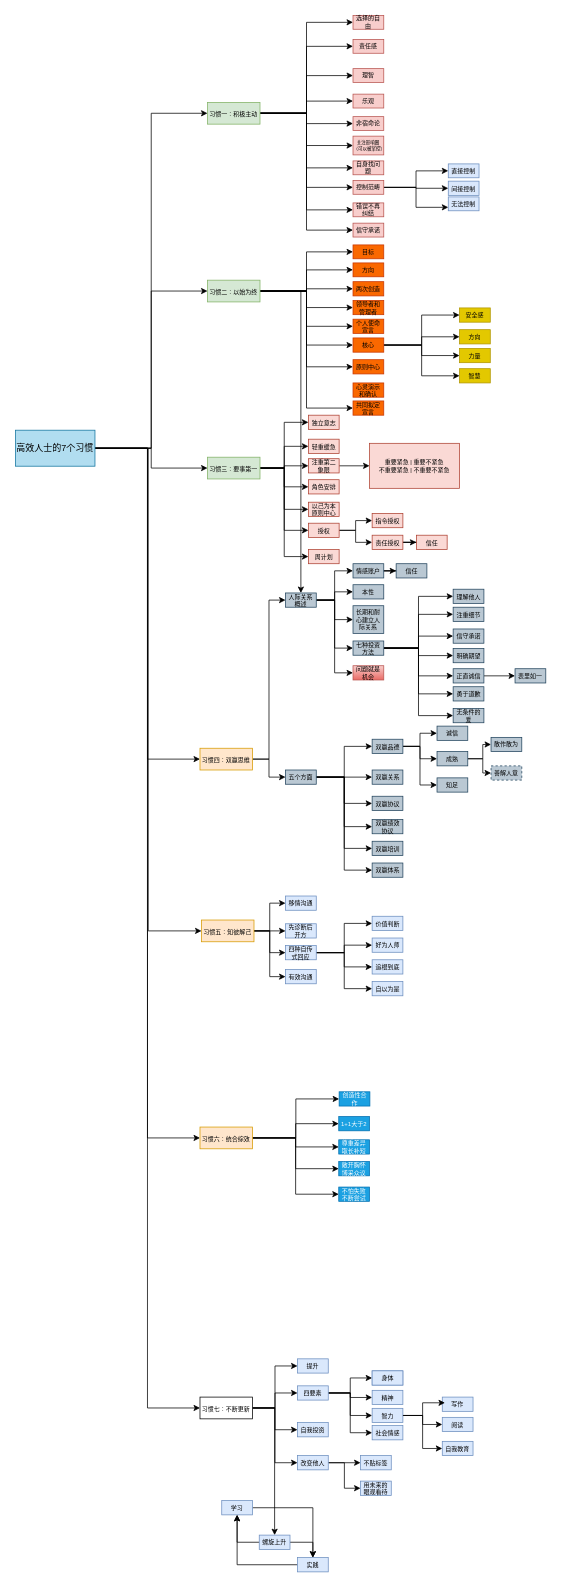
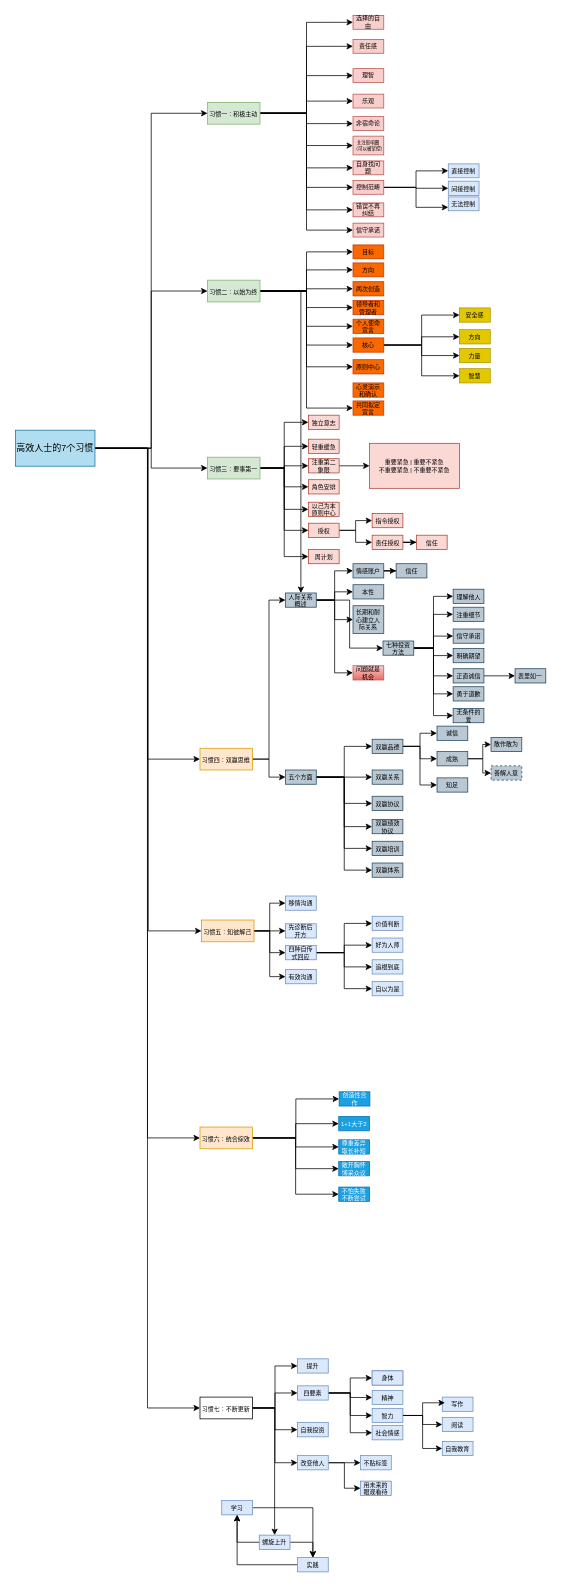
- <mxCell id="123" value="七种投资方法" style="whiteSpace=wrap;html=1;fillColor=#bac8d3;strokeColor=#23445d;rounded=0;fontSize=8;" parent="1" vertex="1"><mxGeometry x="470" y="854" width="41" height="19" as="geometry" /></mxCell>
+ <mxCell id="123" value="七种投资方法" style="whiteSpace=wrap;html=1;fillColor=#bac8d3;strokeColor=#23445d;rounded=0;fontSize=8;" parent="1" vertex="1"><mxGeometry x="510" y="854" width="41" height="19" as="geometry" /></mxCell>
